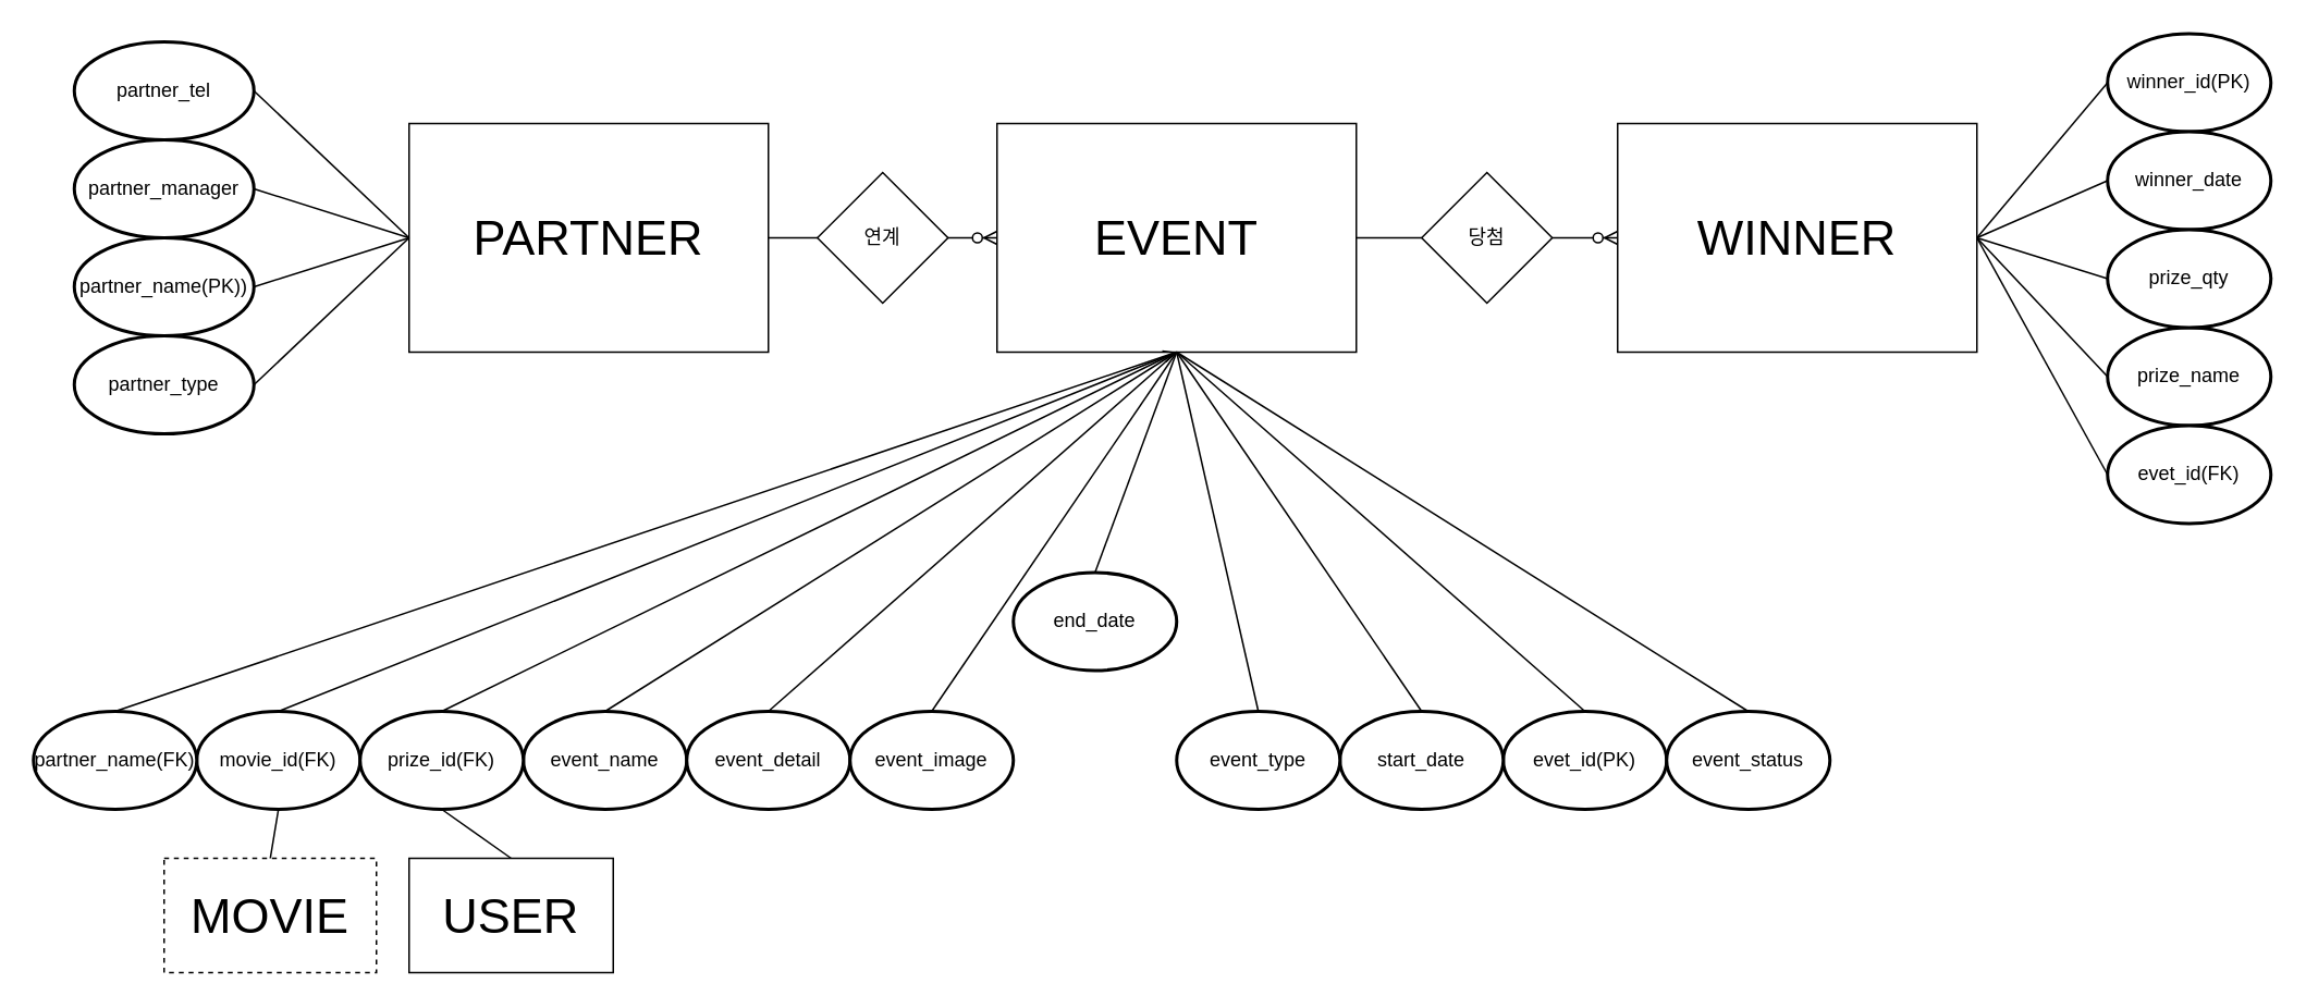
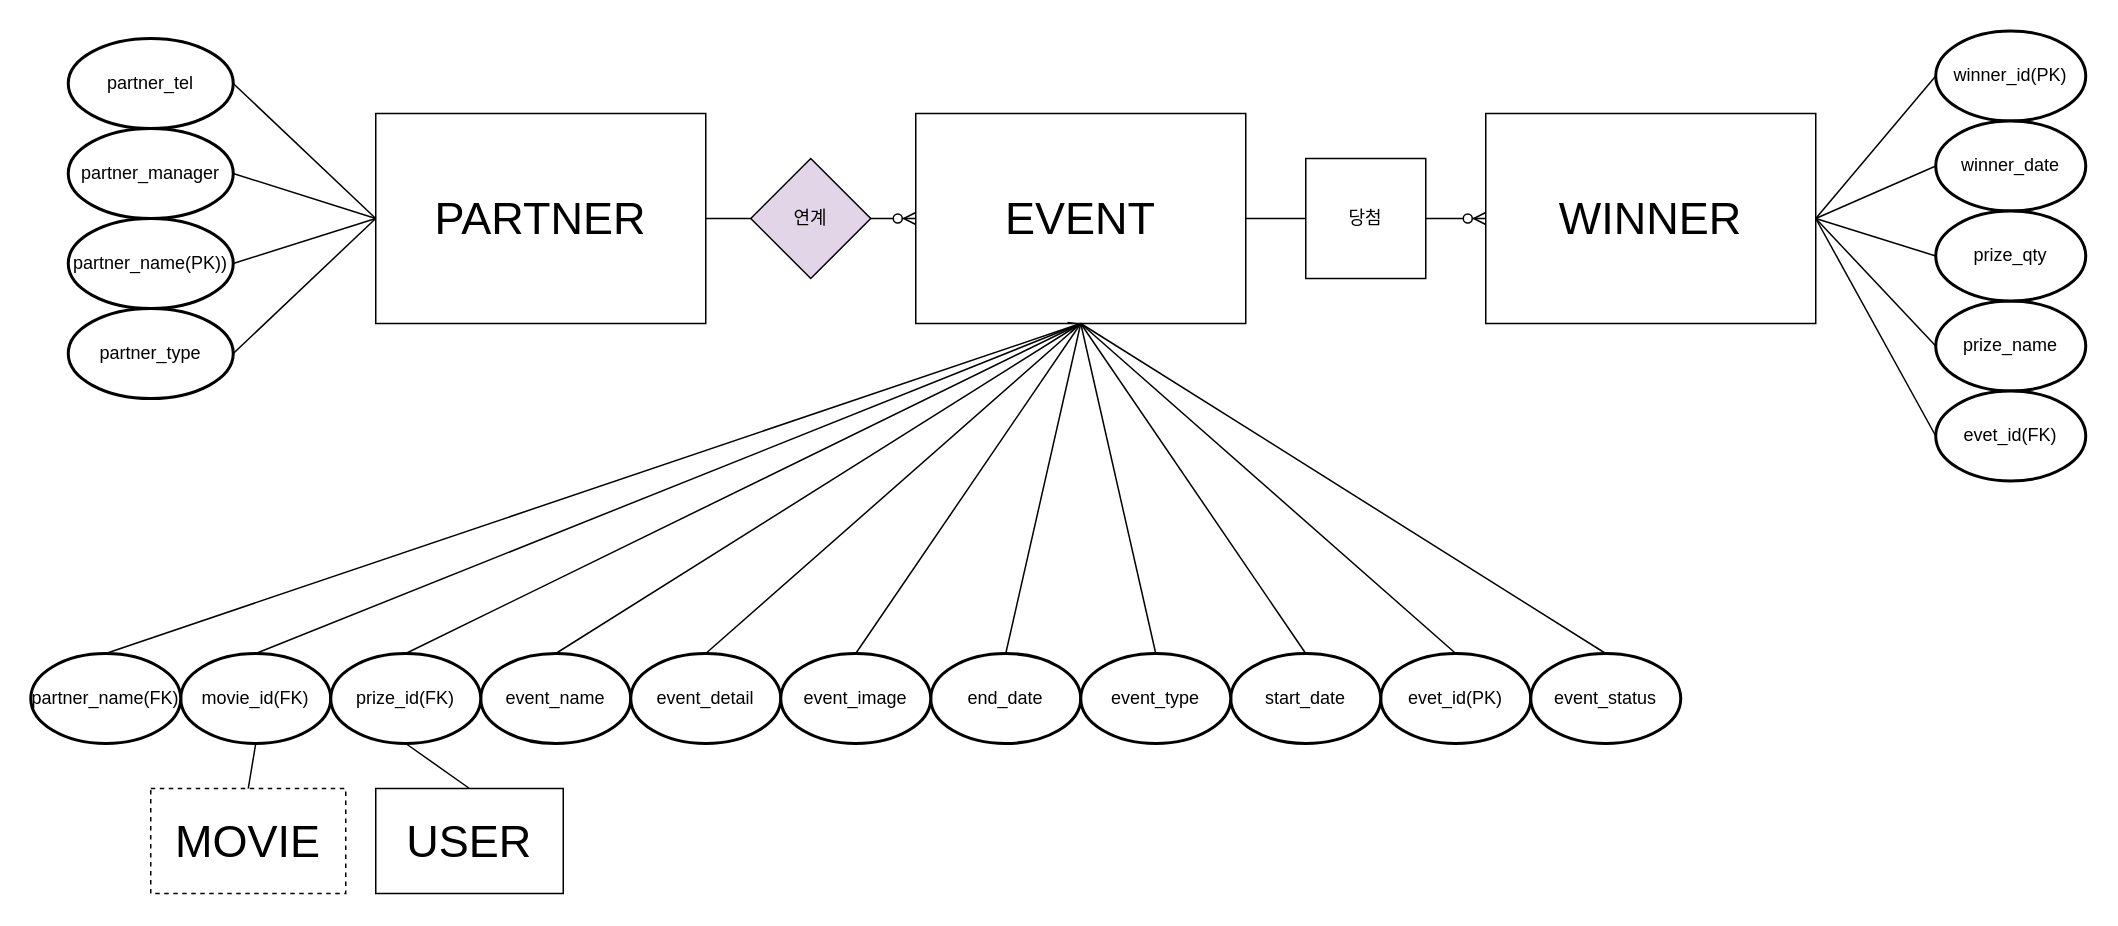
- <mxCell id="42" value="연계" style="rhombus;whiteSpace=wrap;html=1;" parent="1" vertex="1"><mxGeometry x="500" y="105" width="80" height="80" as="geometry" /></mxCell>
+ <mxCell id="42" value="연계" style="rhombus;whiteSpace=wrap;html=1;fillColor=#e1d5e7;" parent="1" vertex="1"><mxGeometry x="500" y="105" width="80" height="80" as="geometry" /></mxCell>
- <mxCell id="43" value="당첨" style="rhombus;whiteSpace=wrap;html=1;" parent="1" vertex="1"><mxGeometry x="870" y="105" width="80" height="80" as="geometry" /></mxCell>
+ <mxCell id="43" value="당첨" style="whiteSpace=wrap;html=1;rounded=0;" parent="1" vertex="1"><mxGeometry x="870" y="105" width="80" height="80" as="geometry" /></mxCell>
- <mxCell id="10" value="end_date" style="strokeWidth=2;html=1;shape=mxgraph.flowchart.start_1;whiteSpace=wrap;" parent="1" vertex="1"><mxGeometry x="620" y="350" width="100" height="60" as="geometry" /></mxCell>
+ <mxCell id="10" value="end_date" style="strokeWidth=2;html=1;shape=mxgraph.flowchart.start_1;whiteSpace=wrap;" parent="1" vertex="1"><mxGeometry x="620" y="435" width="100" height="60" as="geometry" /></mxCell>
